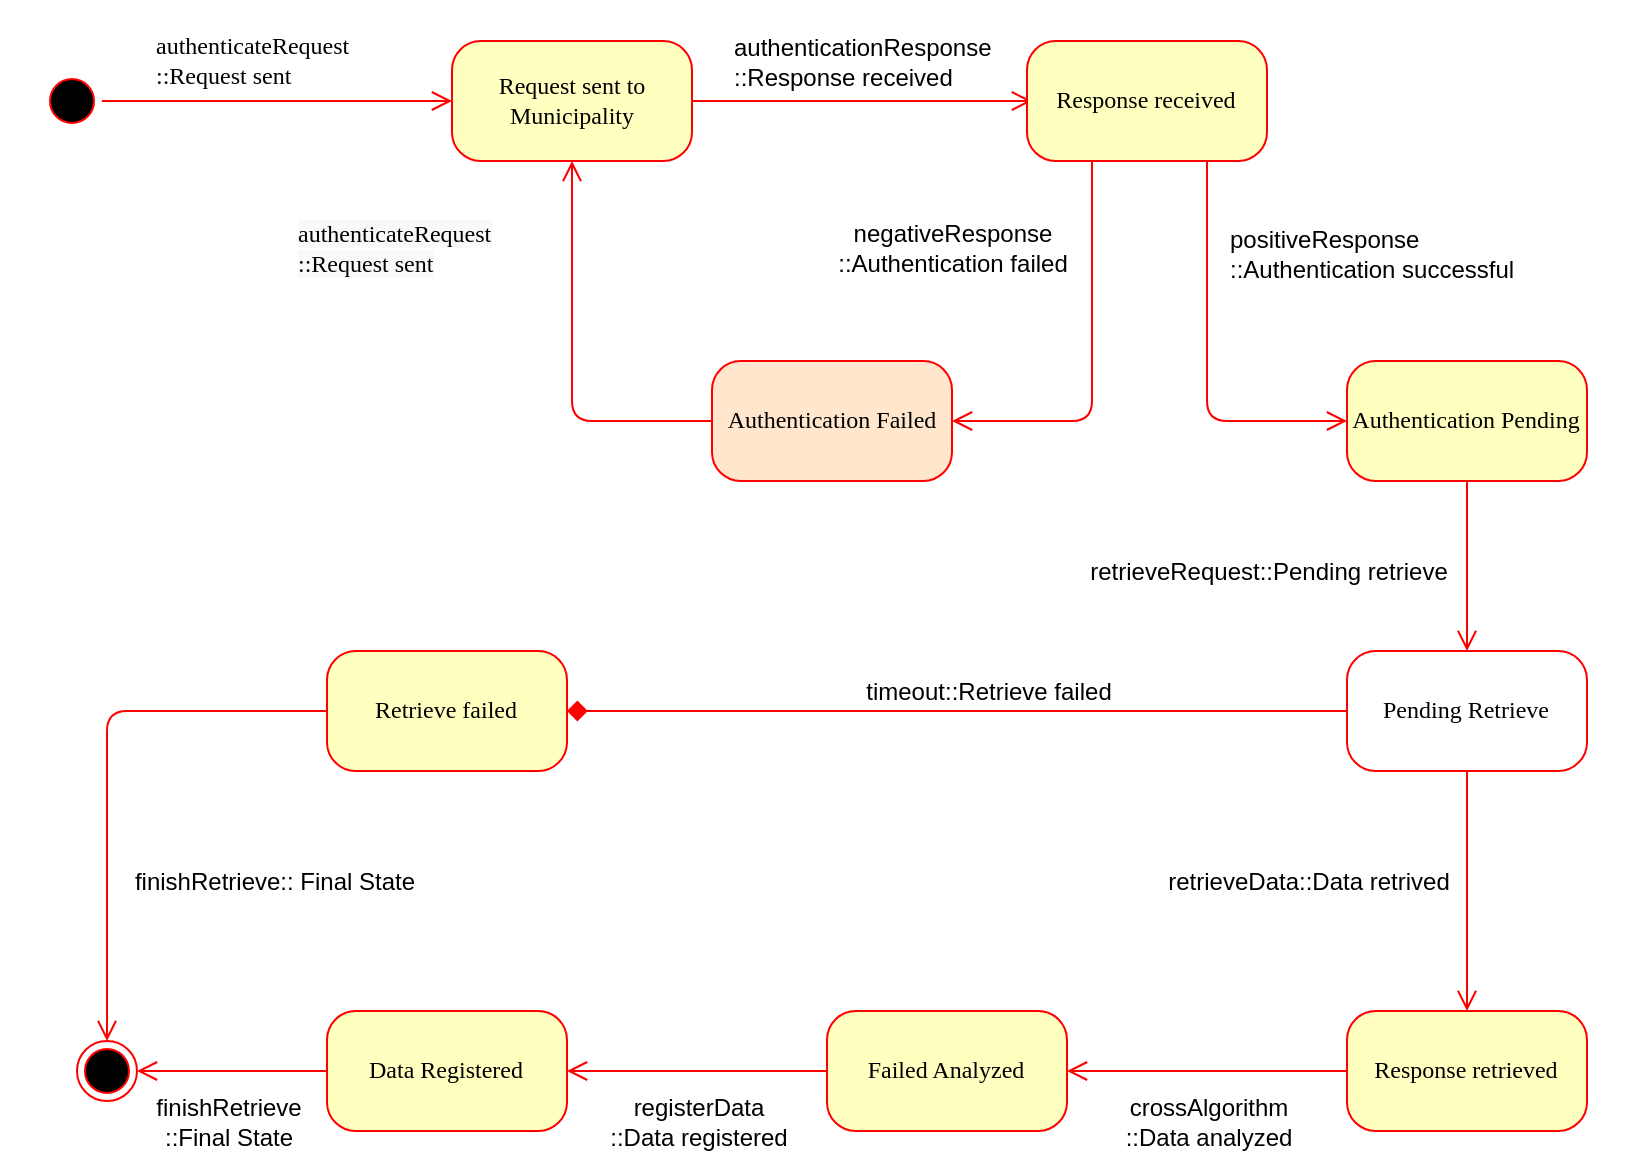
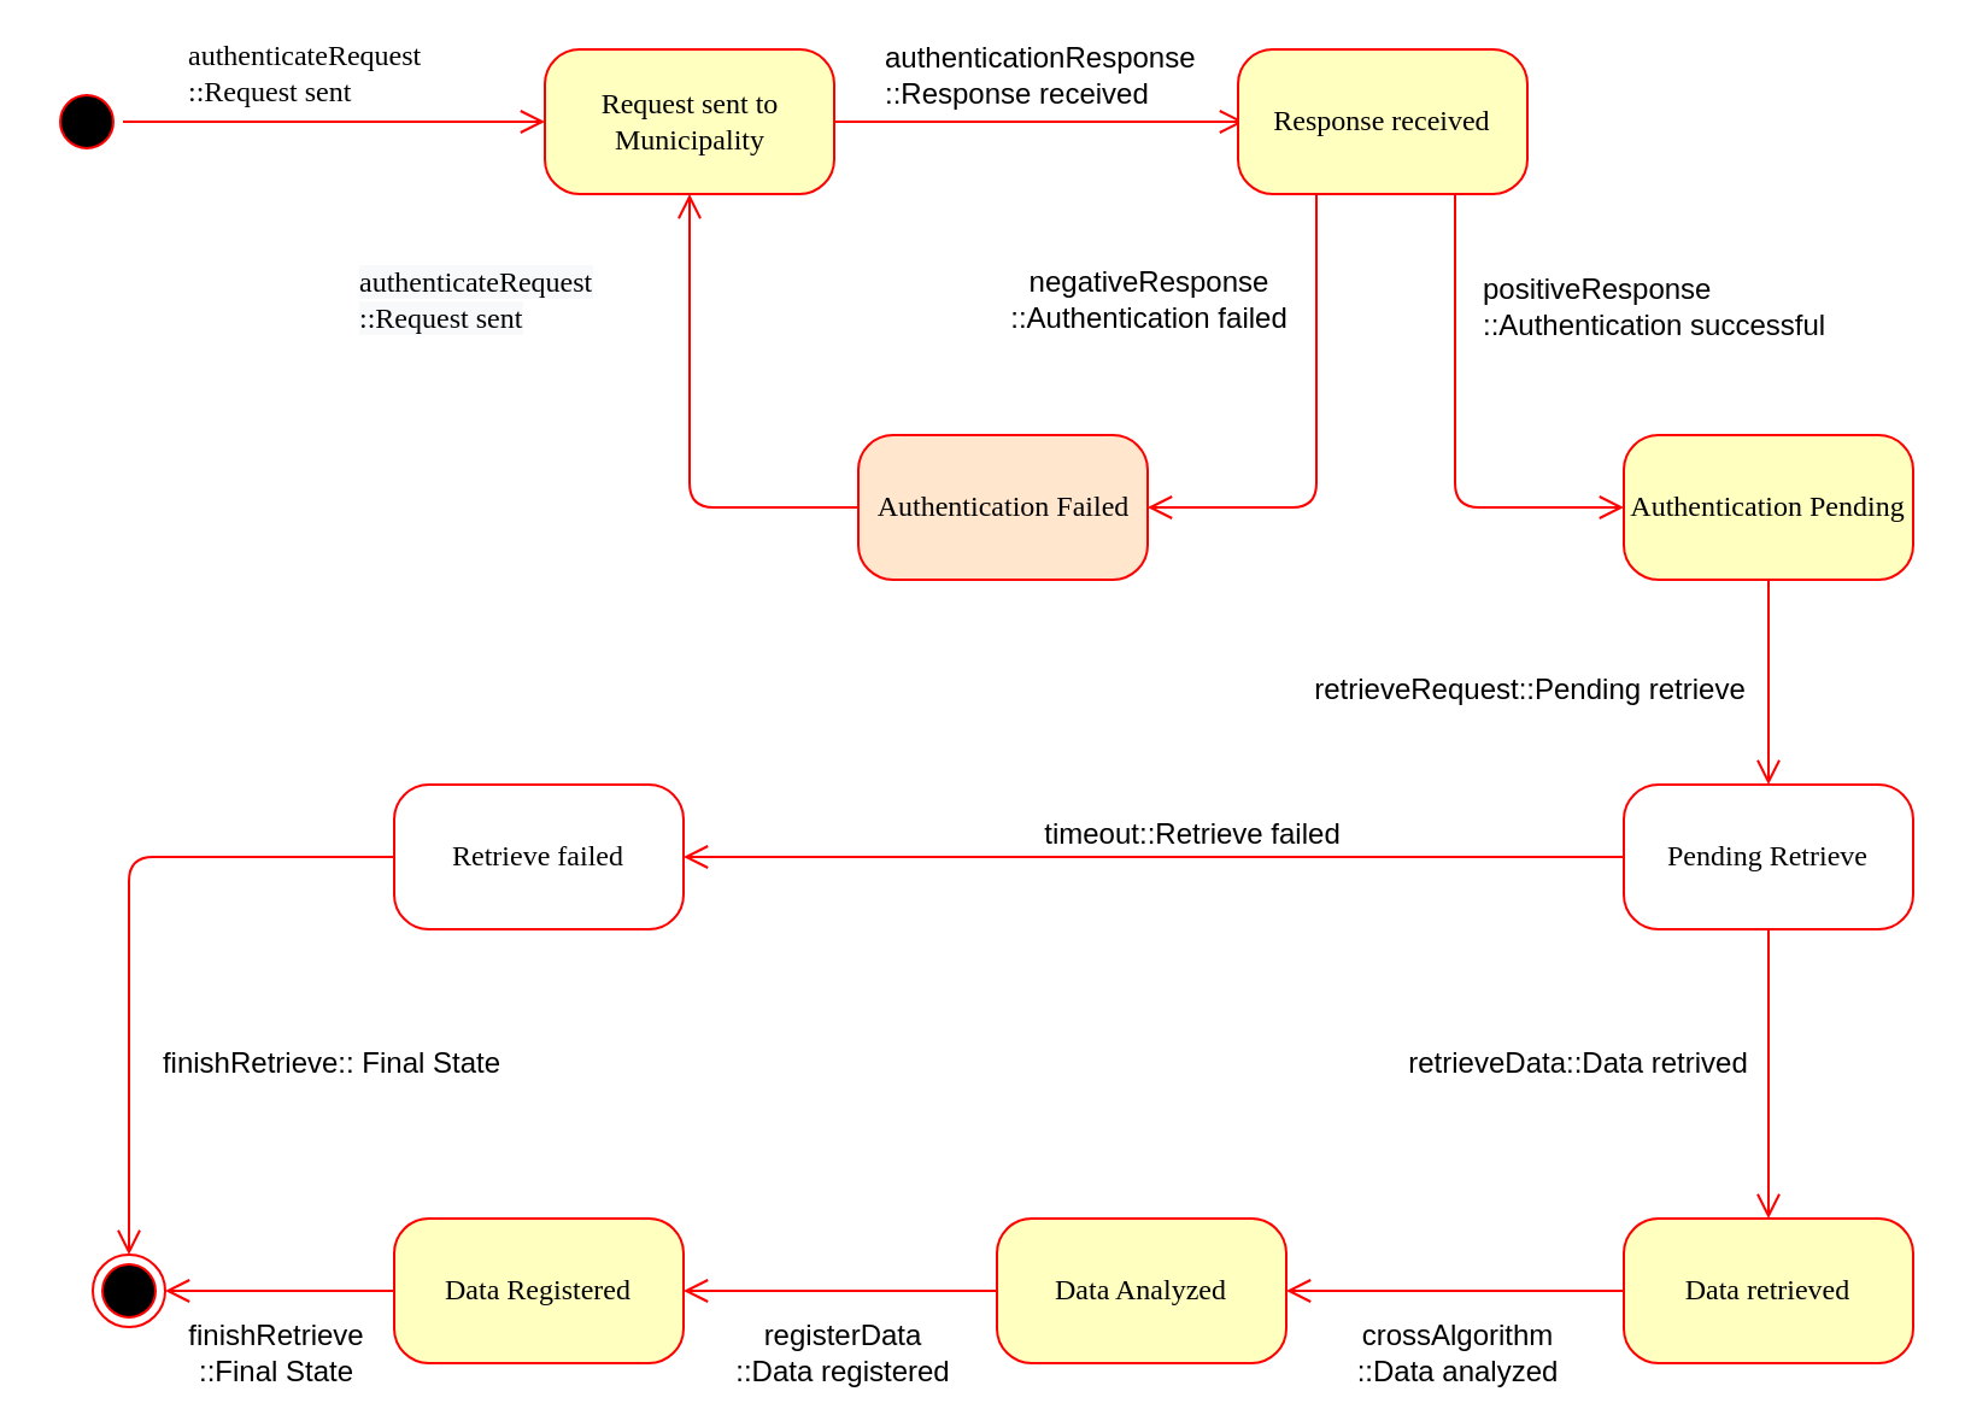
- <mxCell id="33" value="Retrieve failed" style="rounded=1;whiteSpace=wrap;html=1;arcSize=24;fillColor=#ffffc0;strokeColor=#ff0000;shadow=0;comic=0;labelBackgroundColor=none;fontFamily=Verdana;fontSize=12;fontColor=#000000;align=center;" parent="1" vertex="1"><mxGeometry x="163" y="325" width="120" height="60" as="geometry" /></mxCell>
+ <mxCell id="33" value="Retrieve failed" style="rounded=1;whiteSpace=wrap;html=1;arcSize=24;fillColor=#ffffff;strokeColor=#ff0000;shadow=0;comic=0;labelBackgroundColor=none;fontFamily=Verdana;fontSize=12;fontColor=#000000;align=center;" parent="1" vertex="1"><mxGeometry x="163" y="325" width="120" height="60" as="geometry" /></mxCell>
- <mxCell id="31" style="edgeStyle=orthogonalEdgeStyle;html=1;labelBackgroundColor=none;endArrow=diamond;endSize=8;strokeColor=#ff0000;fontFamily=Verdana;fontSize=12;align=left;entryX=1;entryY=0.5;entryDx=0;entryDy=0;exitX=0;exitY=0.5;exitDx=0;exitDy=0;" parent="1" source="28" target="33" edge="1"><mxGeometry relative="1" as="geometry"><Array as="points"><mxPoint x="643" y="355" /><mxPoint x="643" y="355" /></Array><mxPoint x="813" y="350" as="sourcePoint" /><mxPoint x="733" y="510" as="targetPoint" /></mxGeometry></mxCell>
+ <mxCell id="31" style="edgeStyle=orthogonalEdgeStyle;html=1;labelBackgroundColor=none;endArrow=open;endSize=8;strokeColor=#ff0000;fontFamily=Verdana;fontSize=12;align=left;entryX=1;entryY=0.5;entryDx=0;entryDy=0;exitX=0;exitY=0.5;exitDx=0;exitDy=0;" parent="1" source="28" target="33" edge="1"><mxGeometry relative="1" as="geometry"><Array as="points"><mxPoint x="643" y="355" /><mxPoint x="643" y="355" /></Array><mxPoint x="813" y="350" as="sourcePoint" /><mxPoint x="733" y="510" as="targetPoint" /></mxGeometry></mxCell>
- <mxCell id="20" value="Failed Analyzed" style="rounded=1;whiteSpace=wrap;html=1;arcSize=24;fillColor=#ffffc0;strokeColor=#ff0000;shadow=0;comic=0;labelBackgroundColor=none;fontFamily=Verdana;fontSize=12;fontColor=#000000;align=center;" parent="1" vertex="1"><mxGeometry x="413" y="505" width="120" height="60" as="geometry" /></mxCell>
+ <mxCell id="20" value="Data Analyzed" style="rounded=1;whiteSpace=wrap;html=1;arcSize=24;fillColor=#ffffc0;strokeColor=#ff0000;shadow=0;comic=0;labelBackgroundColor=none;fontFamily=Verdana;fontSize=12;fontColor=#000000;align=center;" parent="1" vertex="1"><mxGeometry x="413" y="505" width="120" height="60" as="geometry" /></mxCell>
- <mxCell id="17" value="Response retrieved" style="rounded=1;whiteSpace=wrap;html=1;arcSize=24;fillColor=#ffffc0;strokeColor=#ff0000;shadow=0;comic=0;labelBackgroundColor=none;fontFamily=Verdana;fontSize=12;fontColor=#000000;align=center;" parent="1" vertex="1"><mxGeometry x="673" y="505" width="120" height="60" as="geometry" /></mxCell>
+ <mxCell id="17" value="Data retrieved" style="rounded=1;whiteSpace=wrap;html=1;arcSize=24;fillColor=#ffffc0;strokeColor=#ff0000;shadow=0;comic=0;labelBackgroundColor=none;fontFamily=Verdana;fontSize=12;fontColor=#000000;align=center;" parent="1" vertex="1"><mxGeometry x="673" y="505" width="120" height="60" as="geometry" /></mxCell>
